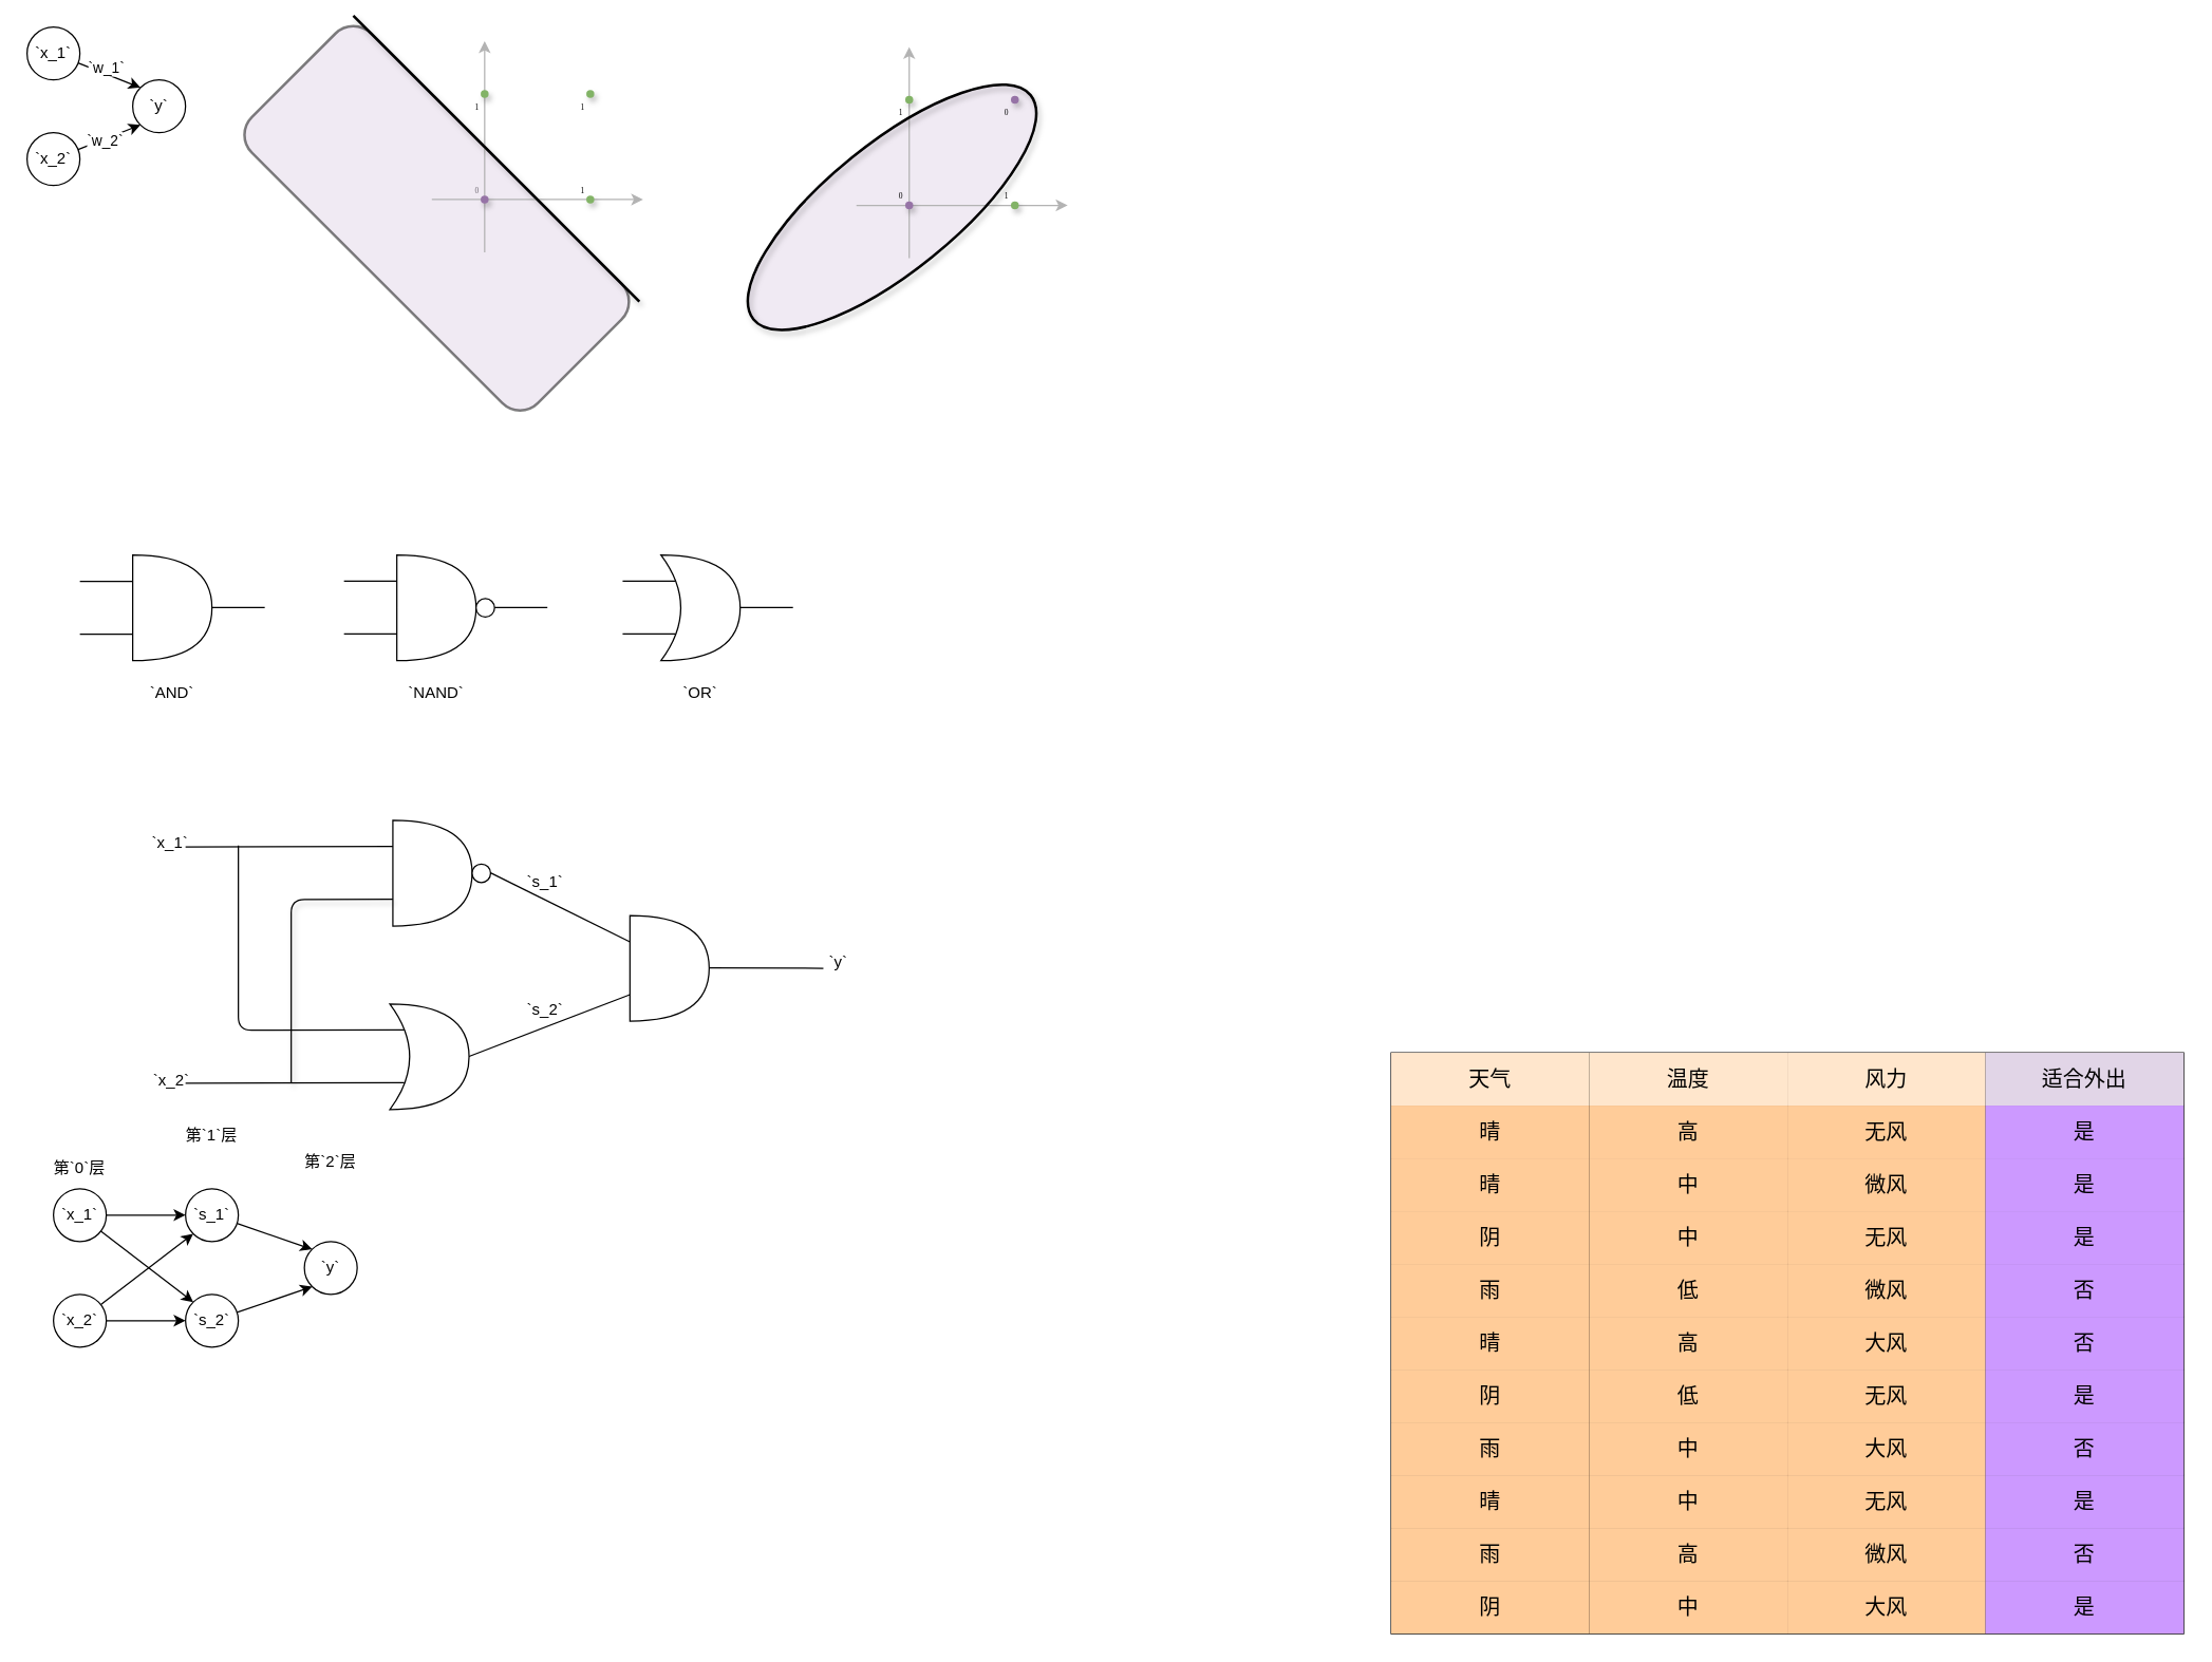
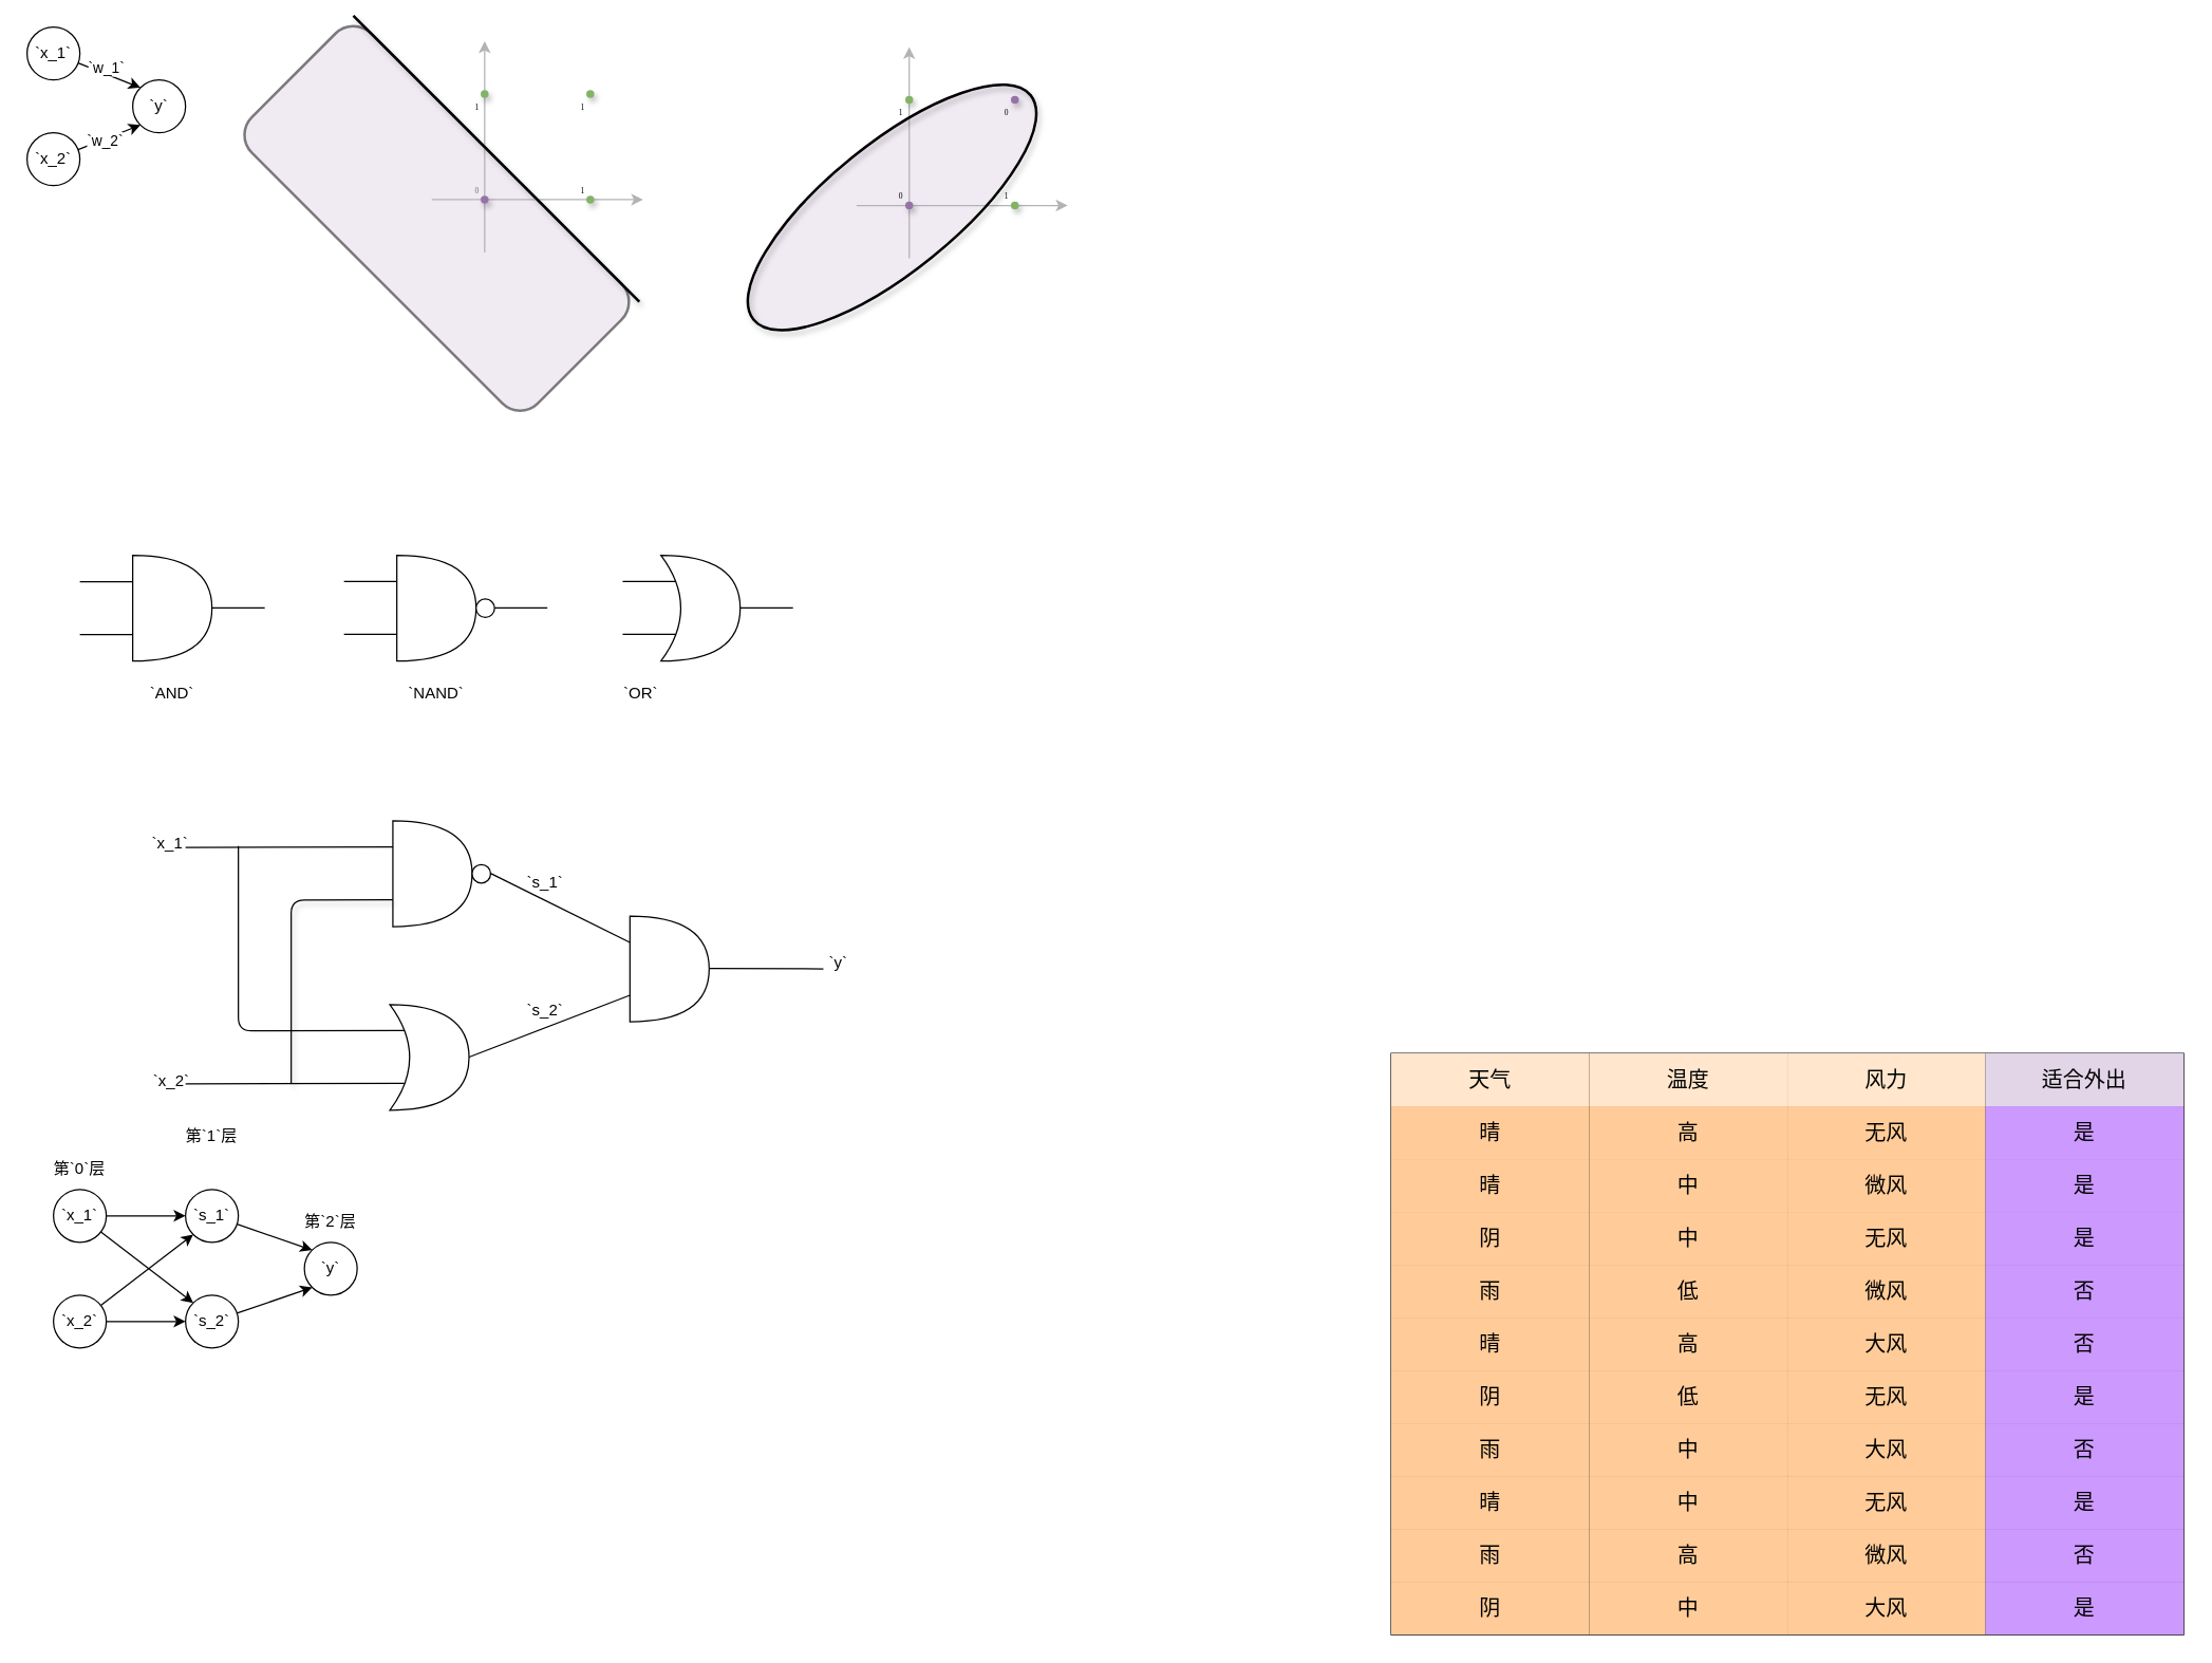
- <mxCell id="105" value="`OR`" style="text;html=1;align=center;verticalAlign=middle;whiteSpace=wrap;rounded=0;" vertex="1" parent="1"><mxGeometry x="500" y="510" width="60" height="30" as="geometry" /></mxCell>
+ <mxCell id="105" value="`OR`" style="text;html=1;align=center;verticalAlign=middle;whiteSpace=wrap;rounded=0;" vertex="1" parent="1"><mxGeometry x="455" y="510" width="60" height="30" as="geometry" /></mxCell>
- <mxCell id="136" value="第`2`层" style="text;html=1;align=center;verticalAlign=middle;whiteSpace=wrap;rounded=0;" vertex="1" parent="1"><mxGeometry x="220" y="865" width="60" height="30" as="geometry" /></mxCell>
+ <mxCell id="136" value="第`2`层" style="text;html=1;align=center;verticalAlign=middle;whiteSpace=wrap;rounded=0;" vertex="1" parent="1"><mxGeometry x="220" y="910" width="60" height="30" as="geometry" /></mxCell>
